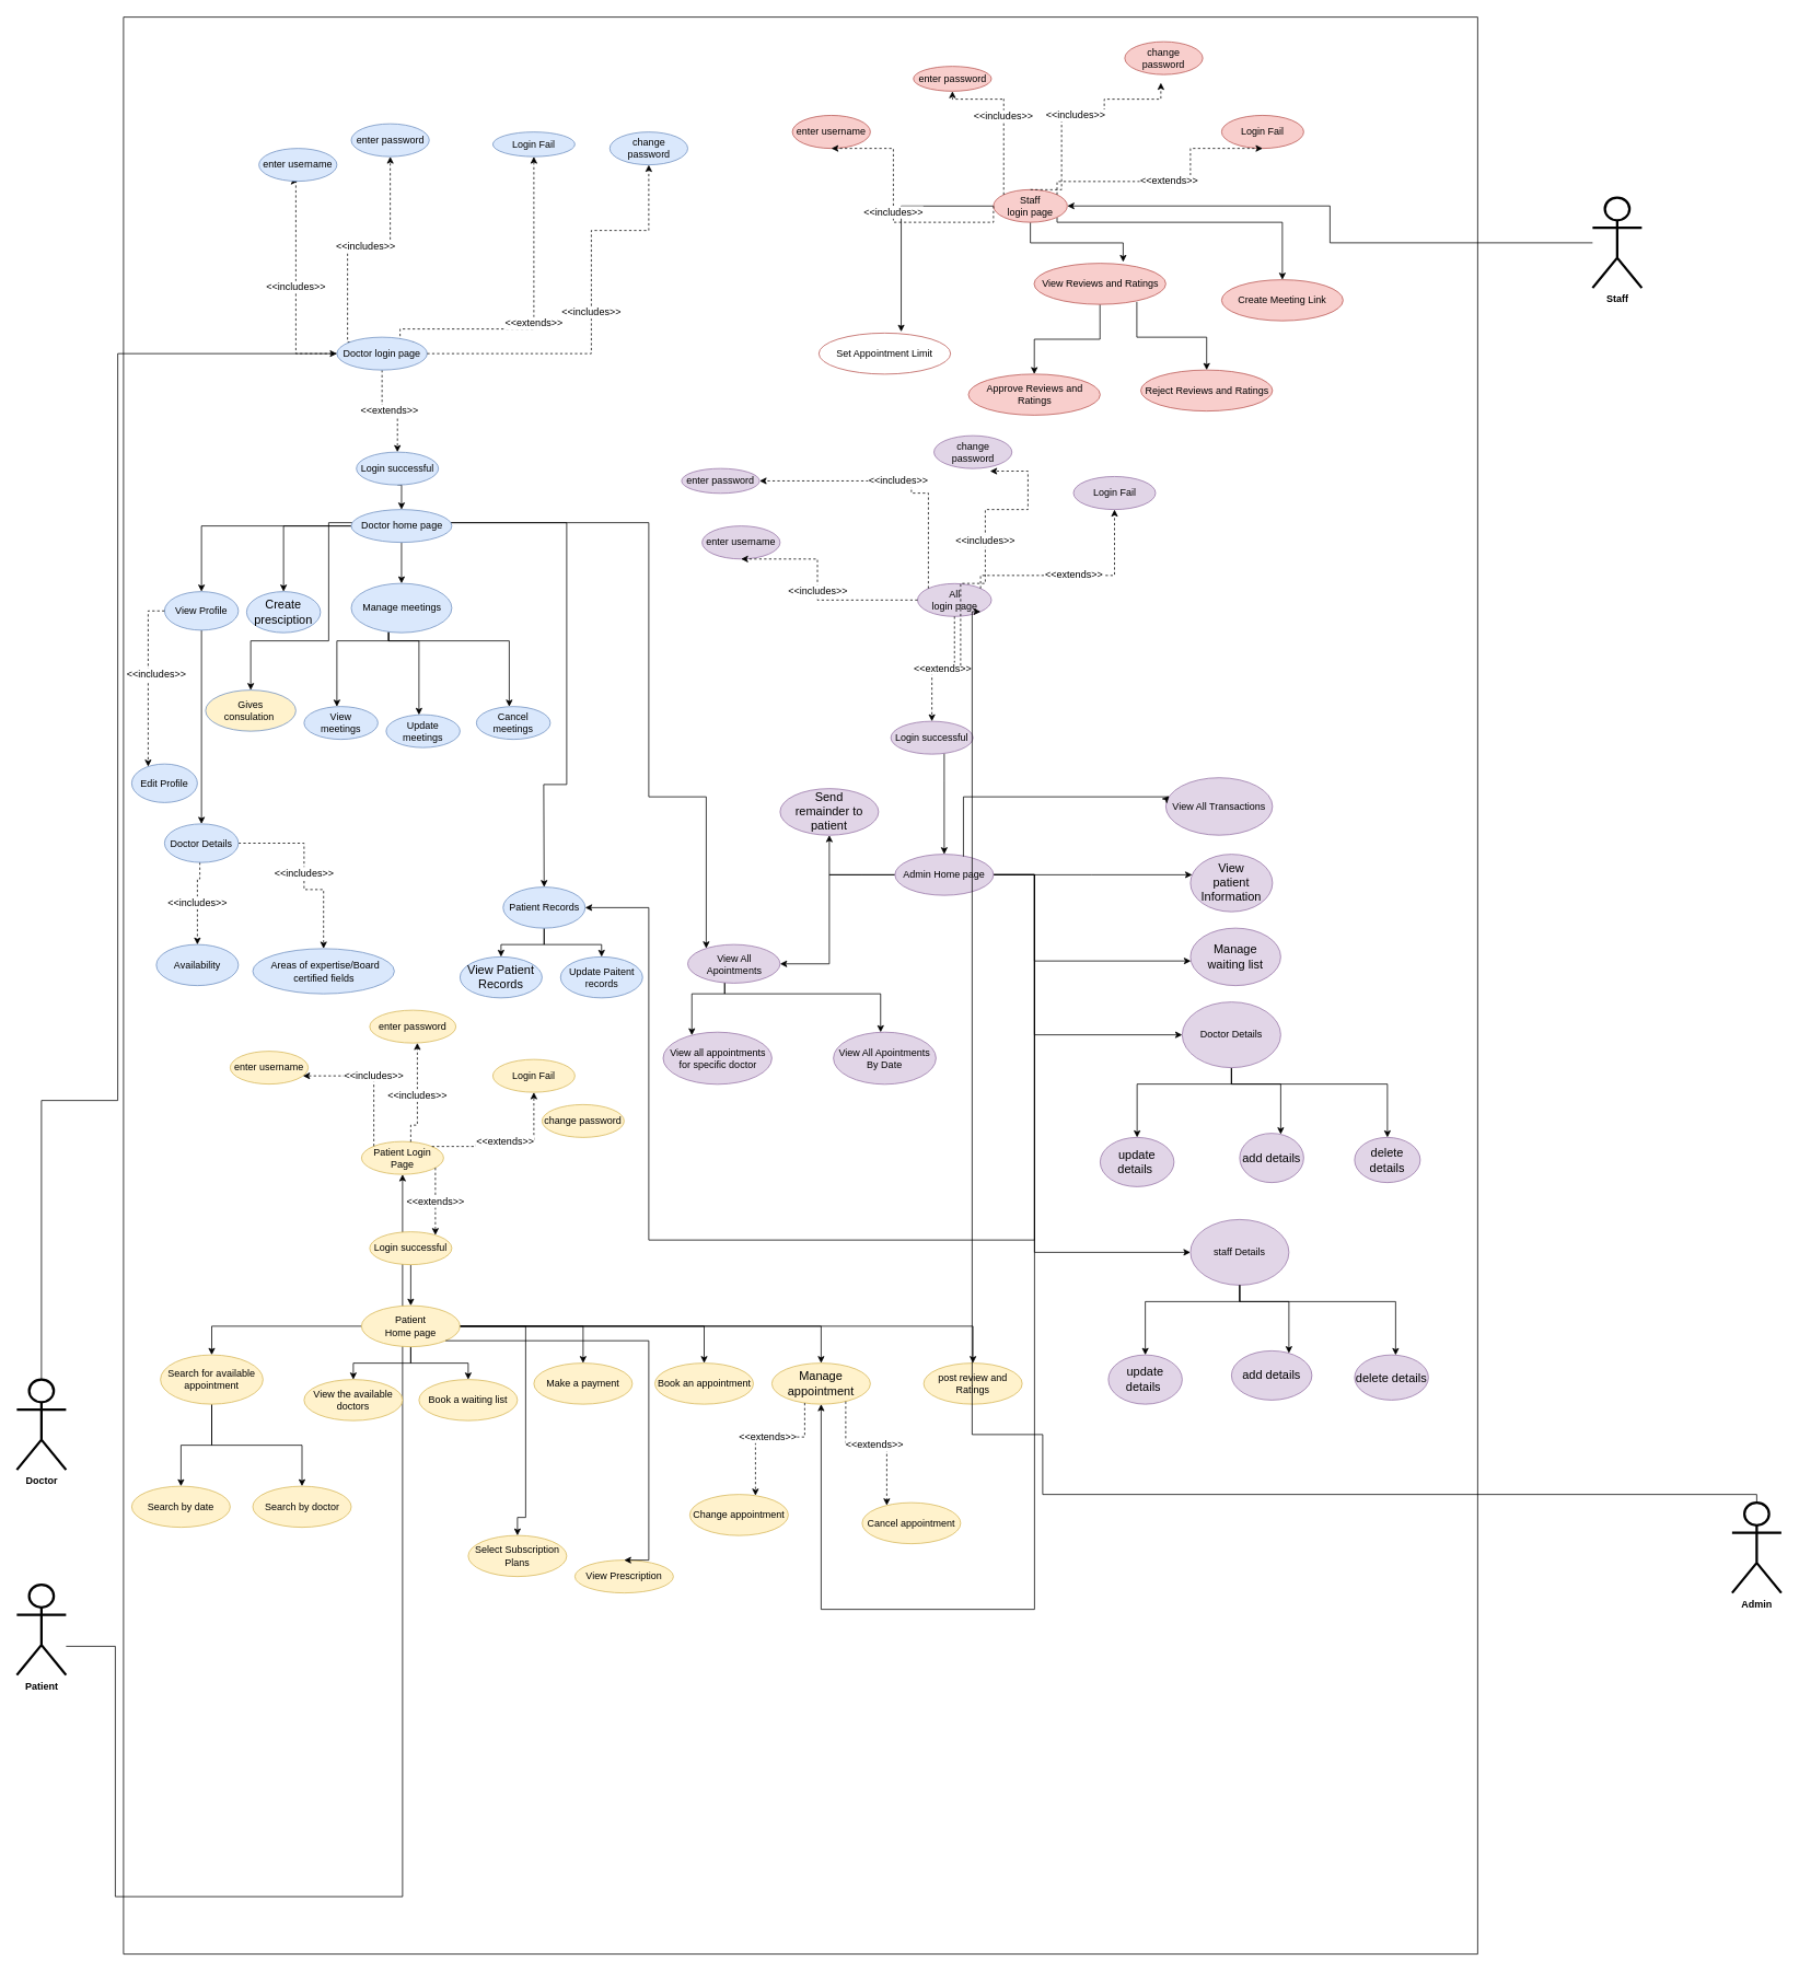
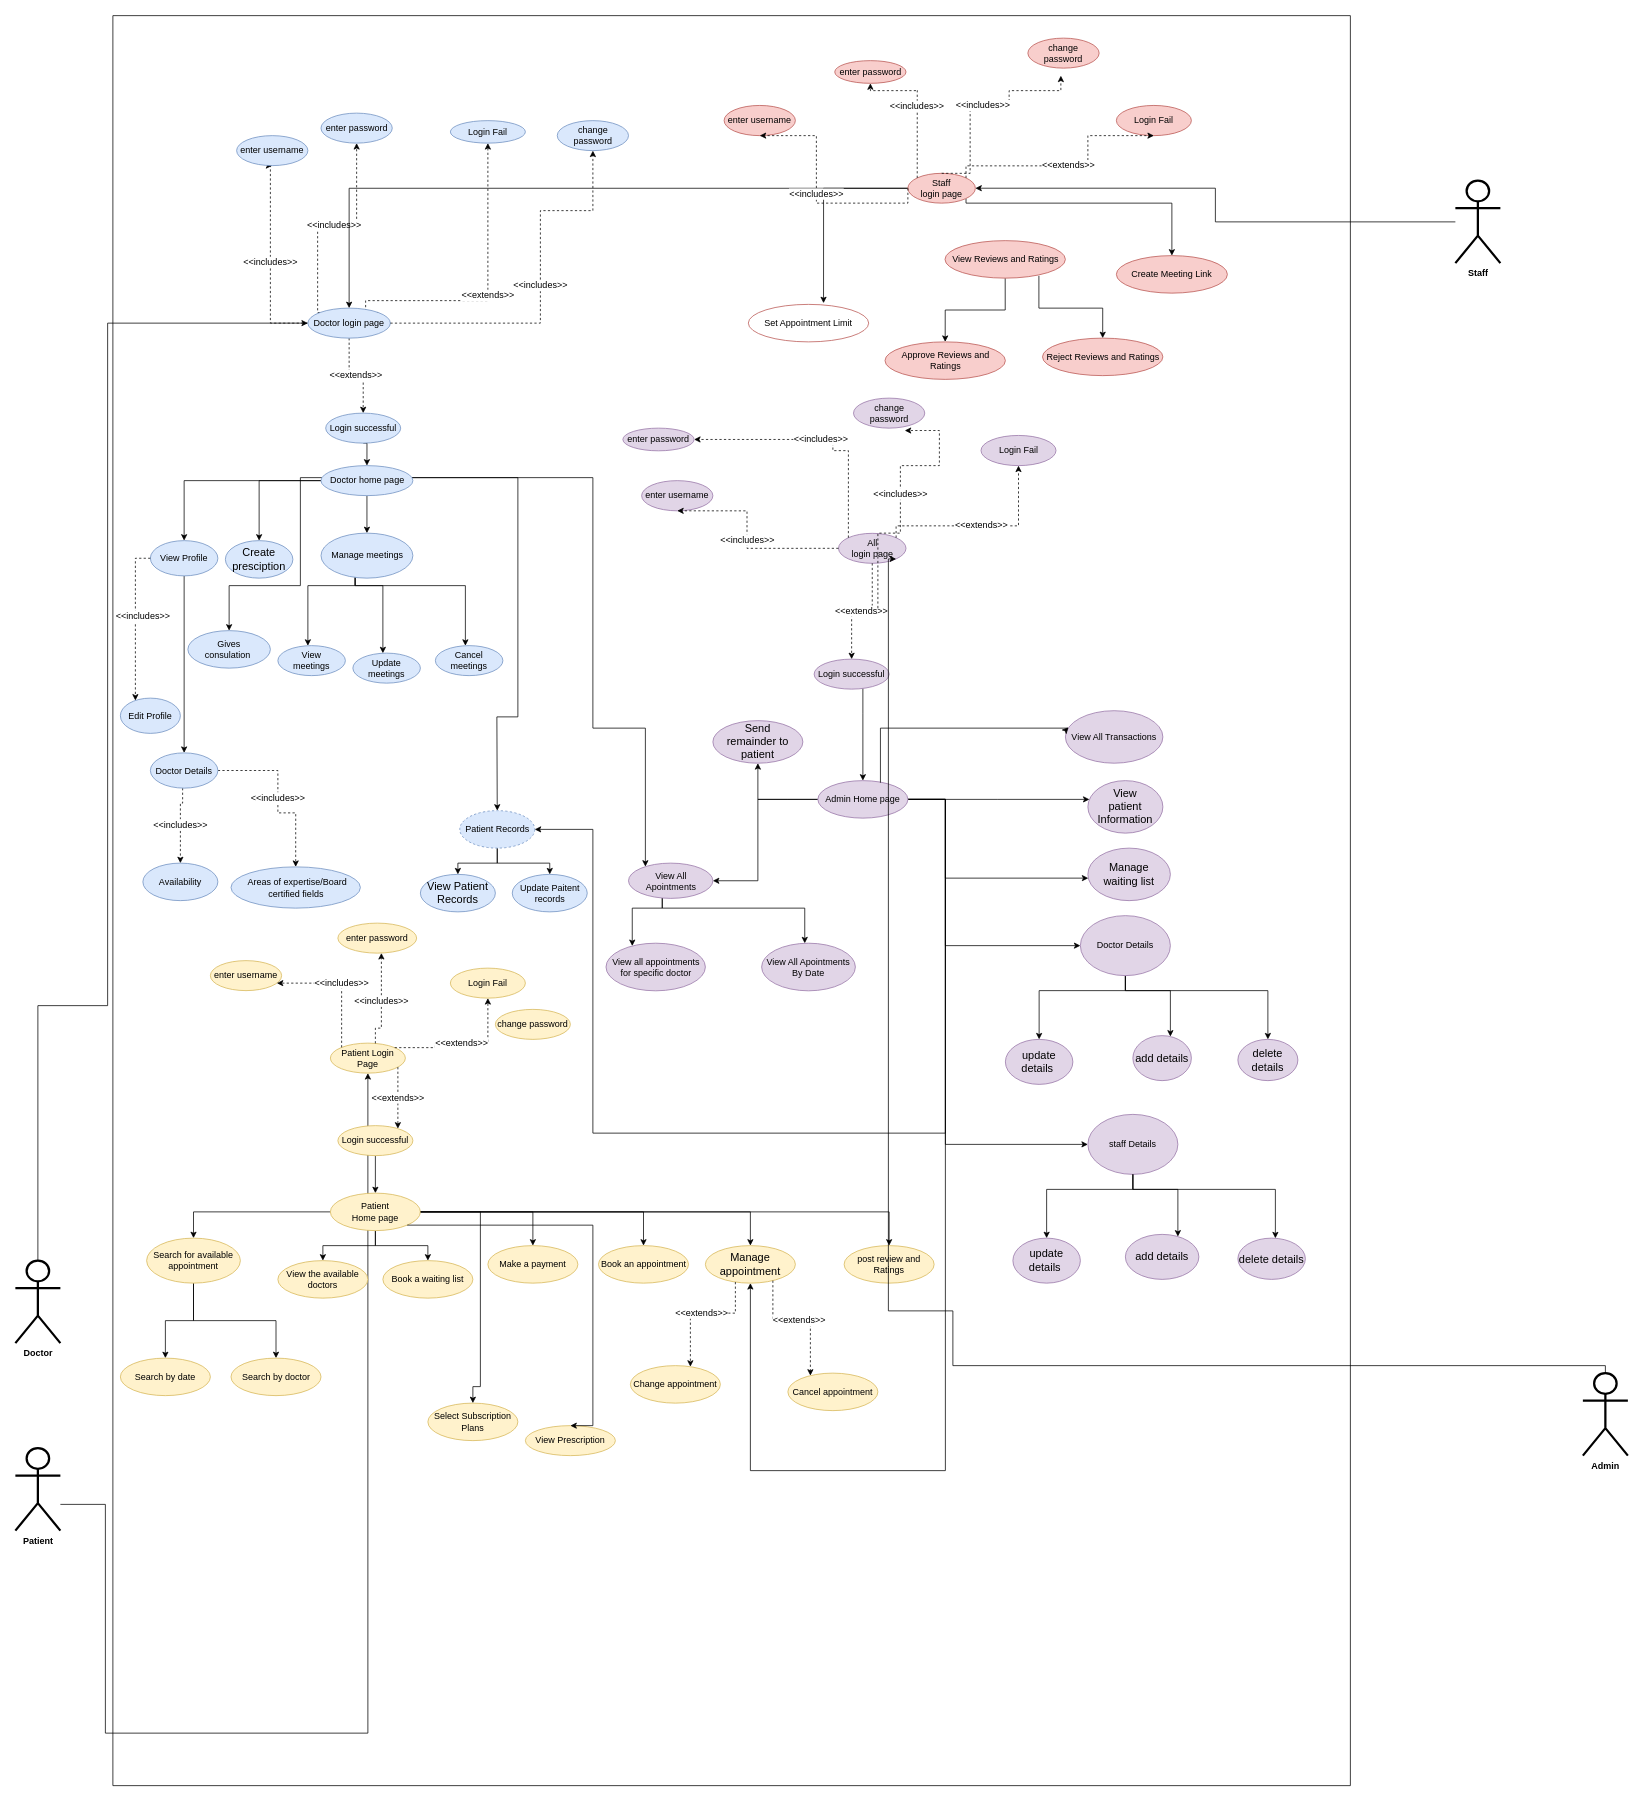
- <mxCell id="131" style="edgeStyle=orthogonalEdgeStyle;rounded=0;orthogonalLoop=1;jettySize=auto;html=1;entryX=0.676;entryY=-0.033;entryDx=0;entryDy=0;entryPerimeter=0;" edge="1" parent="4" source="133" target="144"><mxGeometry relative="1" as="geometry" /></mxCell>
+ <mxCell id="131" style="edgeStyle=orthogonalEdgeStyle;rounded=0;orthogonalLoop=1;jettySize=auto;html=1;" edge="1" parent="4" source="133" target="9"><mxGeometry relative="1" as="geometry" /></mxCell>
- <mxCell id="82" value="&lt;span lang=&quot;EN-SG&quot;&gt;Gives&lt;br&gt;consulation&amp;nbsp;&lt;/span&gt;" style="ellipse;whiteSpace=wrap;html=1;fillColor=#fff2cc;strokeColor=#6c8ebf;" parent="4" vertex="1"><mxGeometry x="100" y="820" width="110" height="50" as="geometry" /></mxCell>
+ <mxCell id="82" value="&lt;span lang=&quot;EN-SG&quot;&gt;Gives&lt;br&gt;consulation&amp;nbsp;&lt;/span&gt;" style="ellipse;whiteSpace=wrap;html=1;fillColor=#dae8fc;strokeColor=#6c8ebf;" parent="4" vertex="1"><mxGeometry x="100" y="820" width="110" height="50" as="geometry" /></mxCell>
- <mxCell id="71" value="Patient Records" style="ellipse;whiteSpace=wrap;html=1;fontSize=12;fillColor=#dae8fc;strokeColor=#6c8ebf;" parent="4" vertex="1"><mxGeometry x="462.5" y="1060" width="100" height="50" as="geometry" /></mxCell>
+ <mxCell id="71" value="Patient Records" style="ellipse;whiteSpace=wrap;html=1;fontSize=12;fillColor=#dae8fc;strokeColor=#6c8ebf;dashed=1;" parent="4" vertex="1"><mxGeometry x="462.5" y="1060" width="100" height="50" as="geometry" /></mxCell>
